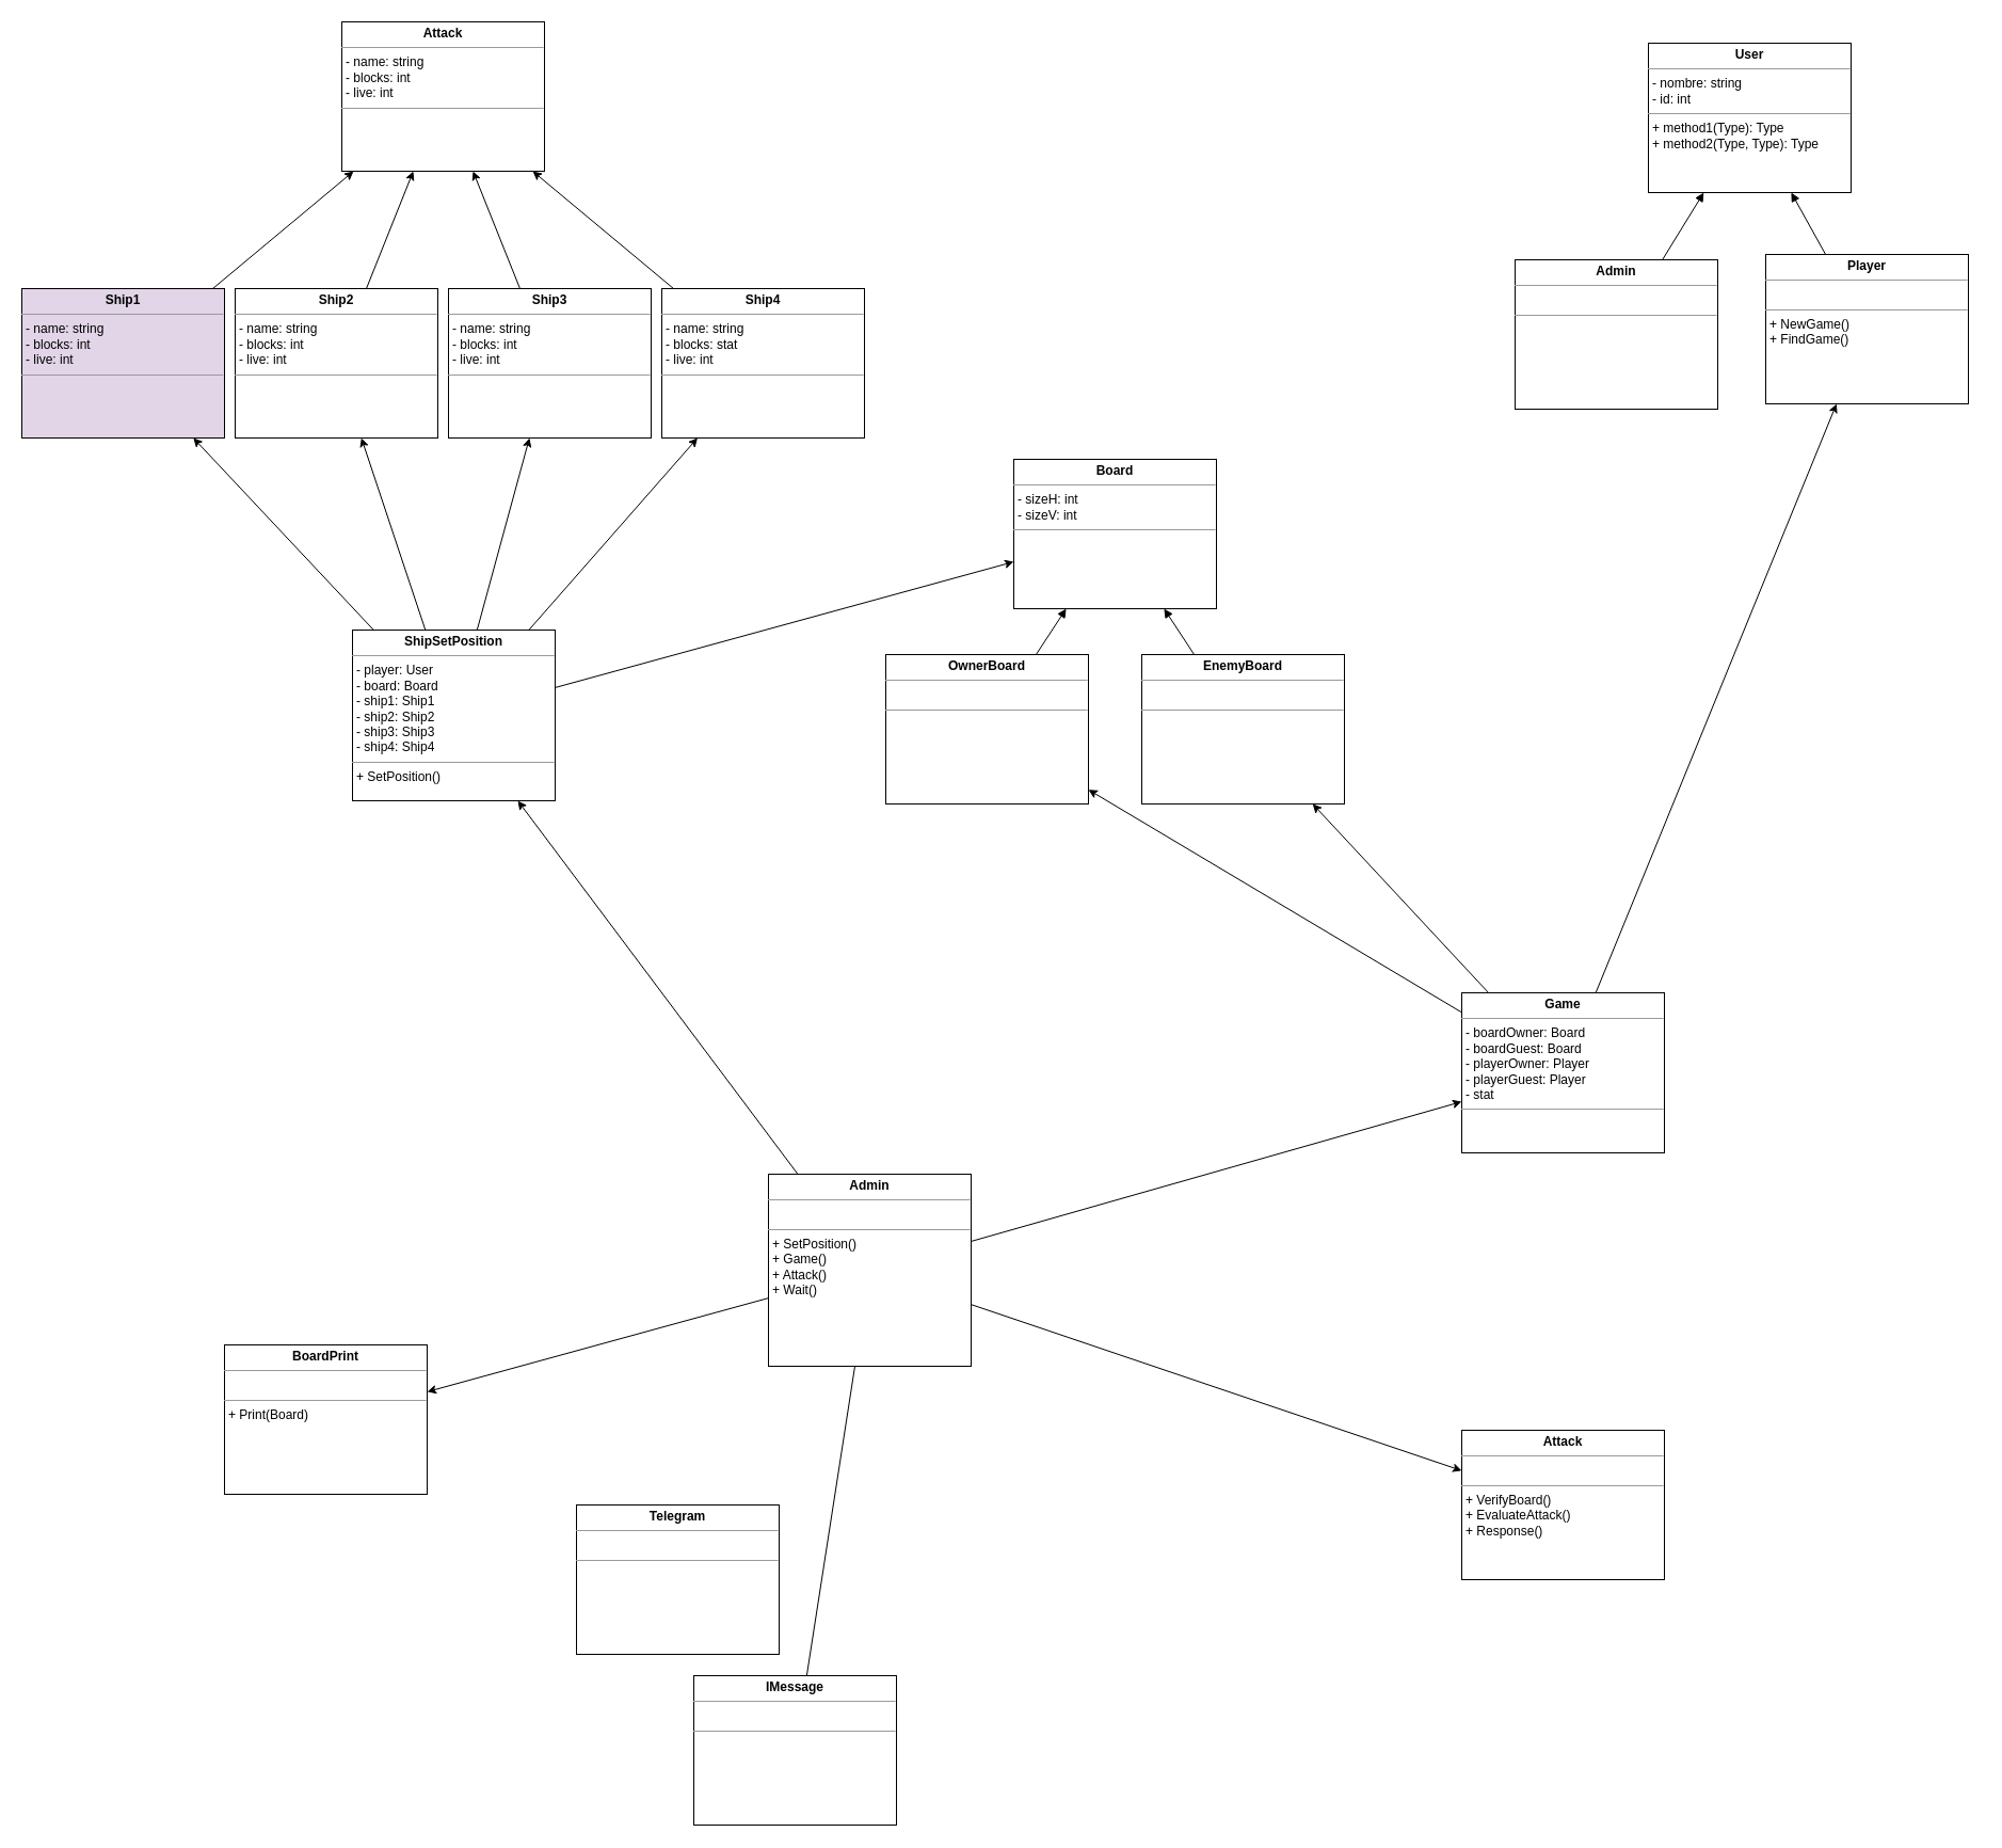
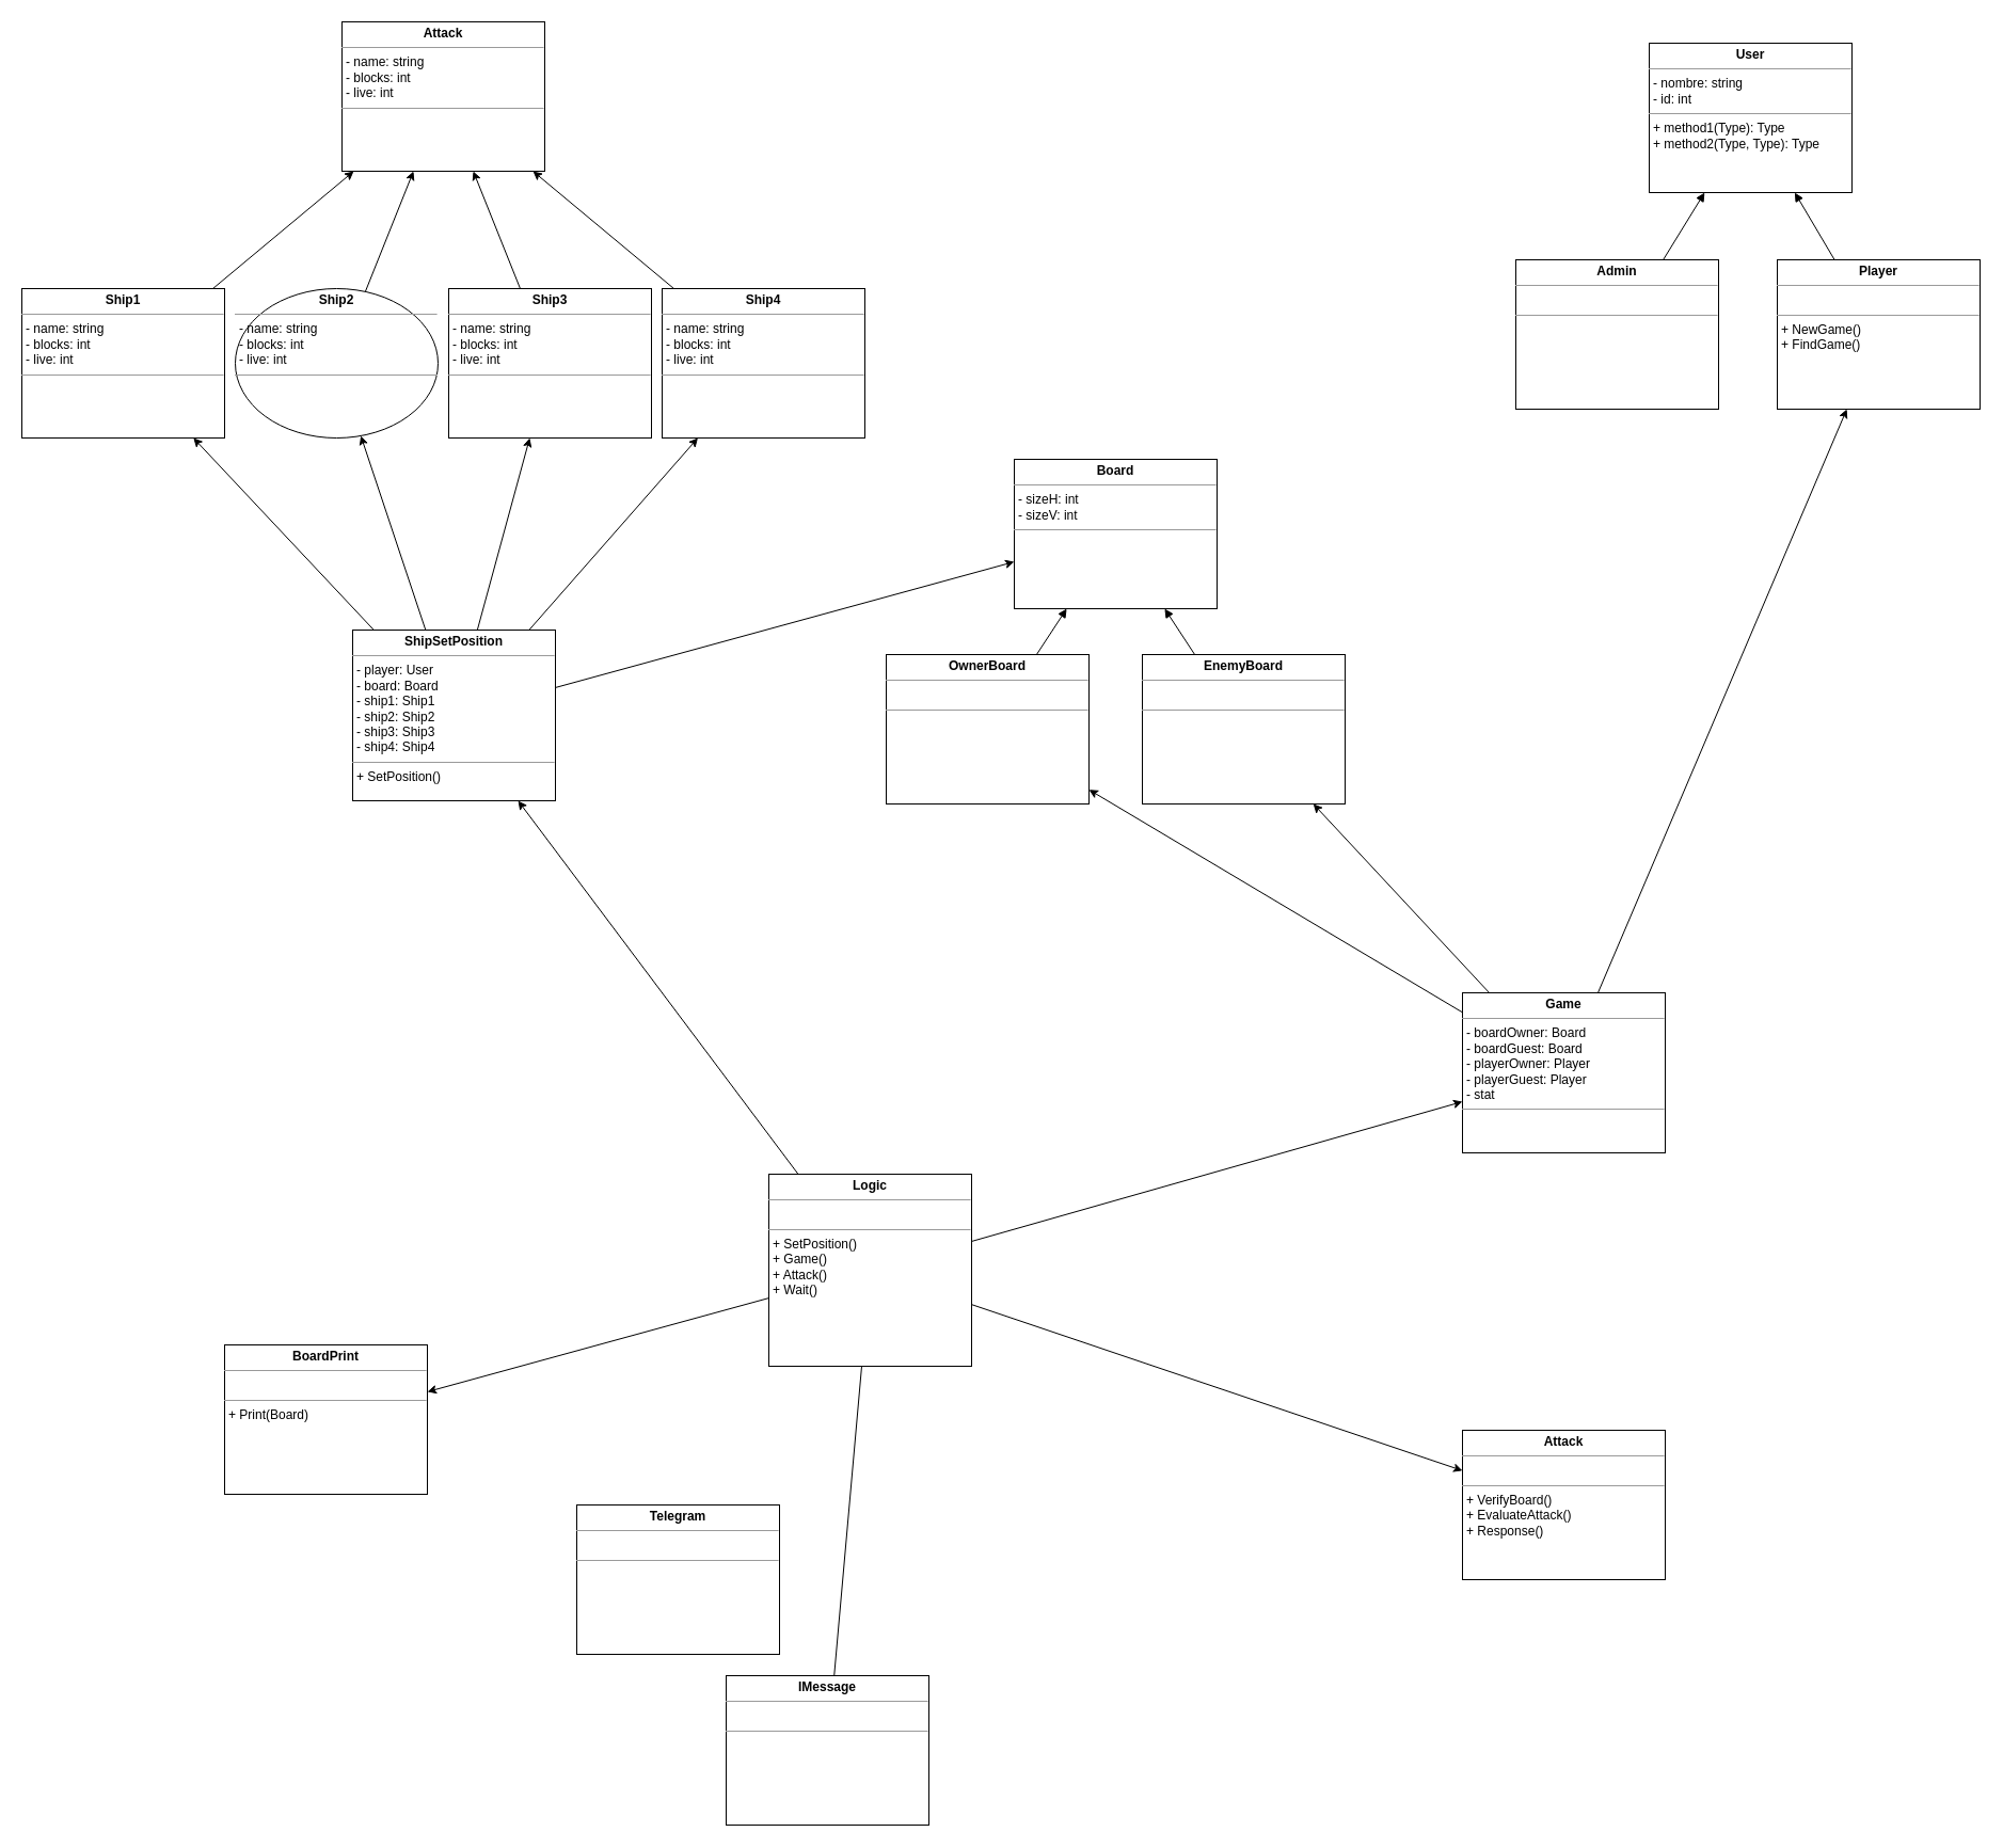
- <mxCell id="30" value="&lt;p style=&quot;margin: 0px ; margin-top: 4px ; text-align: center&quot;&gt;&lt;b&gt;Ship4&lt;/b&gt;&lt;/p&gt;&lt;hr size=&quot;1&quot;&gt;&lt;p style=&quot;margin: 0px ; margin-left: 4px&quot;&gt;- name: string&lt;/p&gt;&lt;p style=&quot;margin: 0px ; margin-left: 4px&quot;&gt;- blocks: stat&lt;/p&gt;&lt;p style=&quot;margin: 0px ; margin-left: 4px&quot;&gt;- live: int&lt;/p&gt;&lt;hr size=&quot;1&quot;&gt;&lt;p style=&quot;margin: 0px ; margin-left: 4px&quot;&gt;&lt;br&gt;&lt;/p&gt;" style="verticalAlign=top;align=left;overflow=fill;fontSize=12;fontFamily=Helvetica;html=1;rounded=0;shadow=0;comic=0;labelBackgroundColor=none;strokeWidth=1" vertex="1" parent="1"><mxGeometry x="620" y="270" width="190" height="140" as="geometry" /></mxCell>
+ <mxCell id="30" value="&lt;p style=&quot;margin: 0px ; margin-top: 4px ; text-align: center&quot;&gt;&lt;b&gt;Ship4&lt;/b&gt;&lt;/p&gt;&lt;hr size=&quot;1&quot;&gt;&lt;p style=&quot;margin: 0px ; margin-left: 4px&quot;&gt;- name: string&lt;/p&gt;&lt;p style=&quot;margin: 0px ; margin-left: 4px&quot;&gt;- blocks: int&lt;/p&gt;&lt;p style=&quot;margin: 0px ; margin-left: 4px&quot;&gt;- live: int&lt;/p&gt;&lt;hr size=&quot;1&quot;&gt;&lt;p style=&quot;margin: 0px ; margin-left: 4px&quot;&gt;&lt;br&gt;&lt;/p&gt;" style="verticalAlign=top;align=left;overflow=fill;fontSize=12;fontFamily=Helvetica;html=1;rounded=0;shadow=0;comic=0;labelBackgroundColor=none;strokeWidth=1" vertex="1" parent="1"><mxGeometry x="620" y="270" width="190" height="140" as="geometry" /></mxCell>
- <mxCell id="6" value="&lt;p style=&quot;margin: 0px ; margin-top: 4px ; text-align: center&quot;&gt;&lt;b&gt;Player&lt;/b&gt;&lt;/p&gt;&lt;hr size=&quot;1&quot;&gt;&lt;p style=&quot;margin: 0px ; margin-left: 4px&quot;&gt;&lt;br&gt;&lt;/p&gt;&lt;hr size=&quot;1&quot;&gt;&lt;p style=&quot;margin: 0px ; margin-left: 4px&quot;&gt;+ NewGame()&lt;br&gt;+ FindGame()&lt;/p&gt;" style="verticalAlign=top;align=left;overflow=fill;fontSize=12;fontFamily=Helvetica;html=1;rounded=0;shadow=0;comic=0;labelBackgroundColor=none;strokeWidth=1" parent="1" vertex="1"><mxGeometry x="1655" y="238" width="190" height="140" as="geometry" /></mxCell>
+ <mxCell id="6" value="&lt;p style=&quot;margin: 0px ; margin-top: 4px ; text-align: center&quot;&gt;&lt;b&gt;Player&lt;/b&gt;&lt;/p&gt;&lt;hr size=&quot;1&quot;&gt;&lt;p style=&quot;margin: 0px ; margin-left: 4px&quot;&gt;&lt;br&gt;&lt;/p&gt;&lt;hr size=&quot;1&quot;&gt;&lt;p style=&quot;margin: 0px ; margin-left: 4px&quot;&gt;+ NewGame()&lt;br&gt;+ FindGame()&lt;/p&gt;" style="verticalAlign=top;align=left;overflow=fill;fontSize=12;fontFamily=Helvetica;html=1;rounded=0;shadow=0;comic=0;labelBackgroundColor=none;strokeWidth=1" parent="1" vertex="1"><mxGeometry x="1665" y="243" width="190" height="140" as="geometry" /></mxCell>
- <mxCell id="26" value="&lt;p style=&quot;margin: 0px ; margin-top: 4px ; text-align: center&quot;&gt;&lt;b&gt;Ship1&lt;/b&gt;&lt;/p&gt;&lt;hr size=&quot;1&quot;&gt;&lt;p style=&quot;margin: 0px ; margin-left: 4px&quot;&gt;- name: string&lt;/p&gt;&lt;p style=&quot;margin: 0px ; margin-left: 4px&quot;&gt;- blocks: int&lt;/p&gt;&lt;p style=&quot;margin: 0px ; margin-left: 4px&quot;&gt;- live: int&lt;/p&gt;&lt;hr size=&quot;1&quot;&gt;&lt;p style=&quot;margin: 0px ; margin-left: 4px&quot;&gt;&lt;br&gt;&lt;/p&gt;" style="verticalAlign=top;align=left;overflow=fill;fontSize=12;fontFamily=Helvetica;html=1;rounded=0;shadow=0;comic=0;labelBackgroundColor=none;strokeWidth=1;fillColor=#e1d5e7;" vertex="1" parent="1"><mxGeometry x="20" y="270" width="190" height="140" as="geometry" /></mxCell>
+ <mxCell id="26" value="&lt;p style=&quot;margin: 0px ; margin-top: 4px ; text-align: center&quot;&gt;&lt;b&gt;Ship1&lt;/b&gt;&lt;/p&gt;&lt;hr size=&quot;1&quot;&gt;&lt;p style=&quot;margin: 0px ; margin-left: 4px&quot;&gt;- name: string&lt;/p&gt;&lt;p style=&quot;margin: 0px ; margin-left: 4px&quot;&gt;- blocks: int&lt;/p&gt;&lt;p style=&quot;margin: 0px ; margin-left: 4px&quot;&gt;- live: int&lt;/p&gt;&lt;hr size=&quot;1&quot;&gt;&lt;p style=&quot;margin: 0px ; margin-left: 4px&quot;&gt;&lt;br&gt;&lt;/p&gt;" style="verticalAlign=top;align=left;overflow=fill;fontSize=12;fontFamily=Helvetica;html=1;rounded=0;shadow=0;comic=0;labelBackgroundColor=none;strokeWidth=1" vertex="1" parent="1"><mxGeometry x="20" y="270" width="190" height="140" as="geometry" /></mxCell>
- <mxCell id="38" value="&lt;p style=&quot;margin: 0px ; margin-top: 4px ; text-align: center&quot;&gt;&lt;b&gt;Ship2&lt;/b&gt;&lt;/p&gt;&lt;hr size=&quot;1&quot;&gt;&lt;p style=&quot;margin: 0px ; margin-left: 4px&quot;&gt;- name: string&lt;/p&gt;&lt;p style=&quot;margin: 0px ; margin-left: 4px&quot;&gt;- blocks: int&lt;/p&gt;&lt;p style=&quot;margin: 0px ; margin-left: 4px&quot;&gt;- live: int&lt;/p&gt;&lt;hr size=&quot;1&quot;&gt;&lt;p style=&quot;margin: 0px ; margin-left: 4px&quot;&gt;&lt;br&gt;&lt;/p&gt;" style="verticalAlign=top;align=left;overflow=fill;fontSize=12;fontFamily=Helvetica;html=1;rounded=0;shadow=0;comic=0;labelBackgroundColor=none;strokeWidth=1" vertex="1" parent="1"><mxGeometry x="220" y="270" width="190" height="140" as="geometry" /></mxCell>
+ <mxCell id="38" value="&lt;p style=&quot;margin: 0px ; margin-top: 4px ; text-align: center&quot;&gt;&lt;b&gt;Ship2&lt;/b&gt;&lt;/p&gt;&lt;hr size=&quot;1&quot;&gt;&lt;p style=&quot;margin: 0px ; margin-left: 4px&quot;&gt;- name: string&lt;/p&gt;&lt;p style=&quot;margin: 0px ; margin-left: 4px&quot;&gt;- blocks: int&lt;/p&gt;&lt;p style=&quot;margin: 0px ; margin-left: 4px&quot;&gt;- live: int&lt;/p&gt;&lt;hr size=&quot;1&quot;&gt;&lt;p style=&quot;margin: 0px ; margin-left: 4px&quot;&gt;&lt;br&gt;&lt;/p&gt;" style="ellipse;verticalAlign=top;align=left;overflow=fill;fontSize=12;fontFamily=Helvetica;html=1;shadow=0;comic=0;labelBackgroundColor=none;strokeWidth=1;" vertex="1" parent="1"><mxGeometry x="220" y="270" width="190" height="140" as="geometry" /></mxCell>
- <mxCell id="36" value="&lt;p style=&quot;margin: 0px ; margin-top: 4px ; text-align: center&quot;&gt;&lt;b&gt;Admin&lt;/b&gt;&lt;/p&gt;&lt;hr size=&quot;1&quot;&gt;&lt;p style=&quot;margin: 0px ; margin-left: 4px&quot;&gt;&lt;br&gt;&lt;/p&gt;&lt;hr size=&quot;1&quot;&gt;&lt;p style=&quot;margin: 0px ; margin-left: 4px&quot;&gt;+ SetPosition()&lt;/p&gt;&lt;p style=&quot;margin: 0px ; margin-left: 4px&quot;&gt;+ Game()&lt;/p&gt;&lt;p style=&quot;margin: 0px ; margin-left: 4px&quot;&gt;+ Attack()&lt;/p&gt;&lt;p style=&quot;margin: 0px ; margin-left: 4px&quot;&gt;+ Wait()&lt;/p&gt;" style="verticalAlign=top;align=left;overflow=fill;fontSize=12;fontFamily=Helvetica;html=1;rounded=0;shadow=0;comic=0;labelBackgroundColor=none;strokeWidth=1" vertex="1" parent="1"><mxGeometry x="720" y="1100" width="190" height="180" as="geometry" /></mxCell>
+ <mxCell id="36" value="&lt;p style=&quot;margin: 0px ; margin-top: 4px ; text-align: center&quot;&gt;&lt;b&gt;Logic&lt;/b&gt;&lt;/p&gt;&lt;hr size=&quot;1&quot;&gt;&lt;p style=&quot;margin: 0px ; margin-left: 4px&quot;&gt;&lt;br&gt;&lt;/p&gt;&lt;hr size=&quot;1&quot;&gt;&lt;p style=&quot;margin: 0px ; margin-left: 4px&quot;&gt;+ SetPosition()&lt;/p&gt;&lt;p style=&quot;margin: 0px ; margin-left: 4px&quot;&gt;+ Game()&lt;/p&gt;&lt;p style=&quot;margin: 0px ; margin-left: 4px&quot;&gt;+ Attack()&lt;/p&gt;&lt;p style=&quot;margin: 0px ; margin-left: 4px&quot;&gt;+ Wait()&lt;/p&gt;" style="verticalAlign=top;align=left;overflow=fill;fontSize=12;fontFamily=Helvetica;html=1;rounded=0;shadow=0;comic=0;labelBackgroundColor=none;strokeWidth=1" vertex="1" parent="1"><mxGeometry x="720" y="1100" width="190" height="180" as="geometry" /></mxCell>
- <mxCell id="40" value="&lt;p style=&quot;margin: 0px ; margin-top: 4px ; text-align: center&quot;&gt;&lt;b&gt;IMessage&lt;/b&gt;&lt;/p&gt;&lt;hr size=&quot;1&quot;&gt;&lt;p style=&quot;margin: 0px ; margin-left: 4px&quot;&gt;&lt;br&gt;&lt;/p&gt;&lt;hr size=&quot;1&quot;&gt;&lt;p style=&quot;margin: 0px ; margin-left: 4px&quot;&gt;&lt;br&gt;&lt;/p&gt;" style="verticalAlign=top;align=left;overflow=fill;fontSize=12;fontFamily=Helvetica;html=1;rounded=0;shadow=0;comic=0;labelBackgroundColor=none;strokeWidth=1" vertex="1" parent="1"><mxGeometry x="650" y="1570" width="190" height="140" as="geometry" /></mxCell>
+ <mxCell id="40" value="&lt;p style=&quot;margin: 0px ; margin-top: 4px ; text-align: center&quot;&gt;&lt;b&gt;IMessage&lt;/b&gt;&lt;/p&gt;&lt;hr size=&quot;1&quot;&gt;&lt;p style=&quot;margin: 0px ; margin-left: 4px&quot;&gt;&lt;br&gt;&lt;/p&gt;&lt;hr size=&quot;1&quot;&gt;&lt;p style=&quot;margin: 0px ; margin-left: 4px&quot;&gt;&lt;br&gt;&lt;/p&gt;" style="verticalAlign=top;align=left;overflow=fill;fontSize=12;fontFamily=Helvetica;html=1;rounded=0;shadow=0;comic=0;labelBackgroundColor=none;strokeWidth=1" vertex="1" parent="1"><mxGeometry x="680" y="1570" width="190" height="140" as="geometry" /></mxCell>
